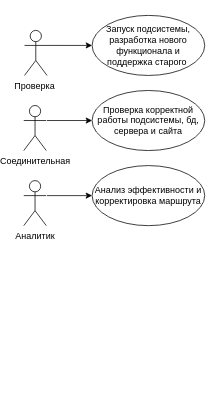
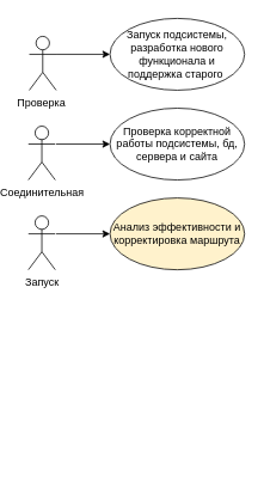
- <mxCell id="11" value="Анализ эффективности и корректировка маршрута" style="ellipse;whiteSpace=wrap;html=1;" parent="1" vertex="1"><mxGeometry x="111" y="220" width="150" height="80" as="geometry" /></mxCell>
+ <mxCell id="11" value="Анализ эффективности и корректировка маршрута" style="ellipse;whiteSpace=wrap;html=1;fillColor=#fff2cc;" parent="1" vertex="1"><mxGeometry x="111" y="220" width="150" height="80" as="geometry" /></mxCell>
- <mxCell id="9" value="Аналитик" style="shape=umlActor;verticalLabelPosition=bottom;labelBackgroundColor=#ffffff;verticalAlign=top;html=1;outlineConnect=0;" parent="1" vertex="1"><mxGeometry x="20" y="240" width="30" height="60" as="geometry" /></mxCell>
+ <mxCell id="9" value="Запуск" style="shape=umlActor;verticalLabelPosition=bottom;labelBackgroundColor=#ffffff;verticalAlign=top;html=1;outlineConnect=0;" parent="1" vertex="1"><mxGeometry x="20" y="240" width="30" height="60" as="geometry" /></mxCell>
